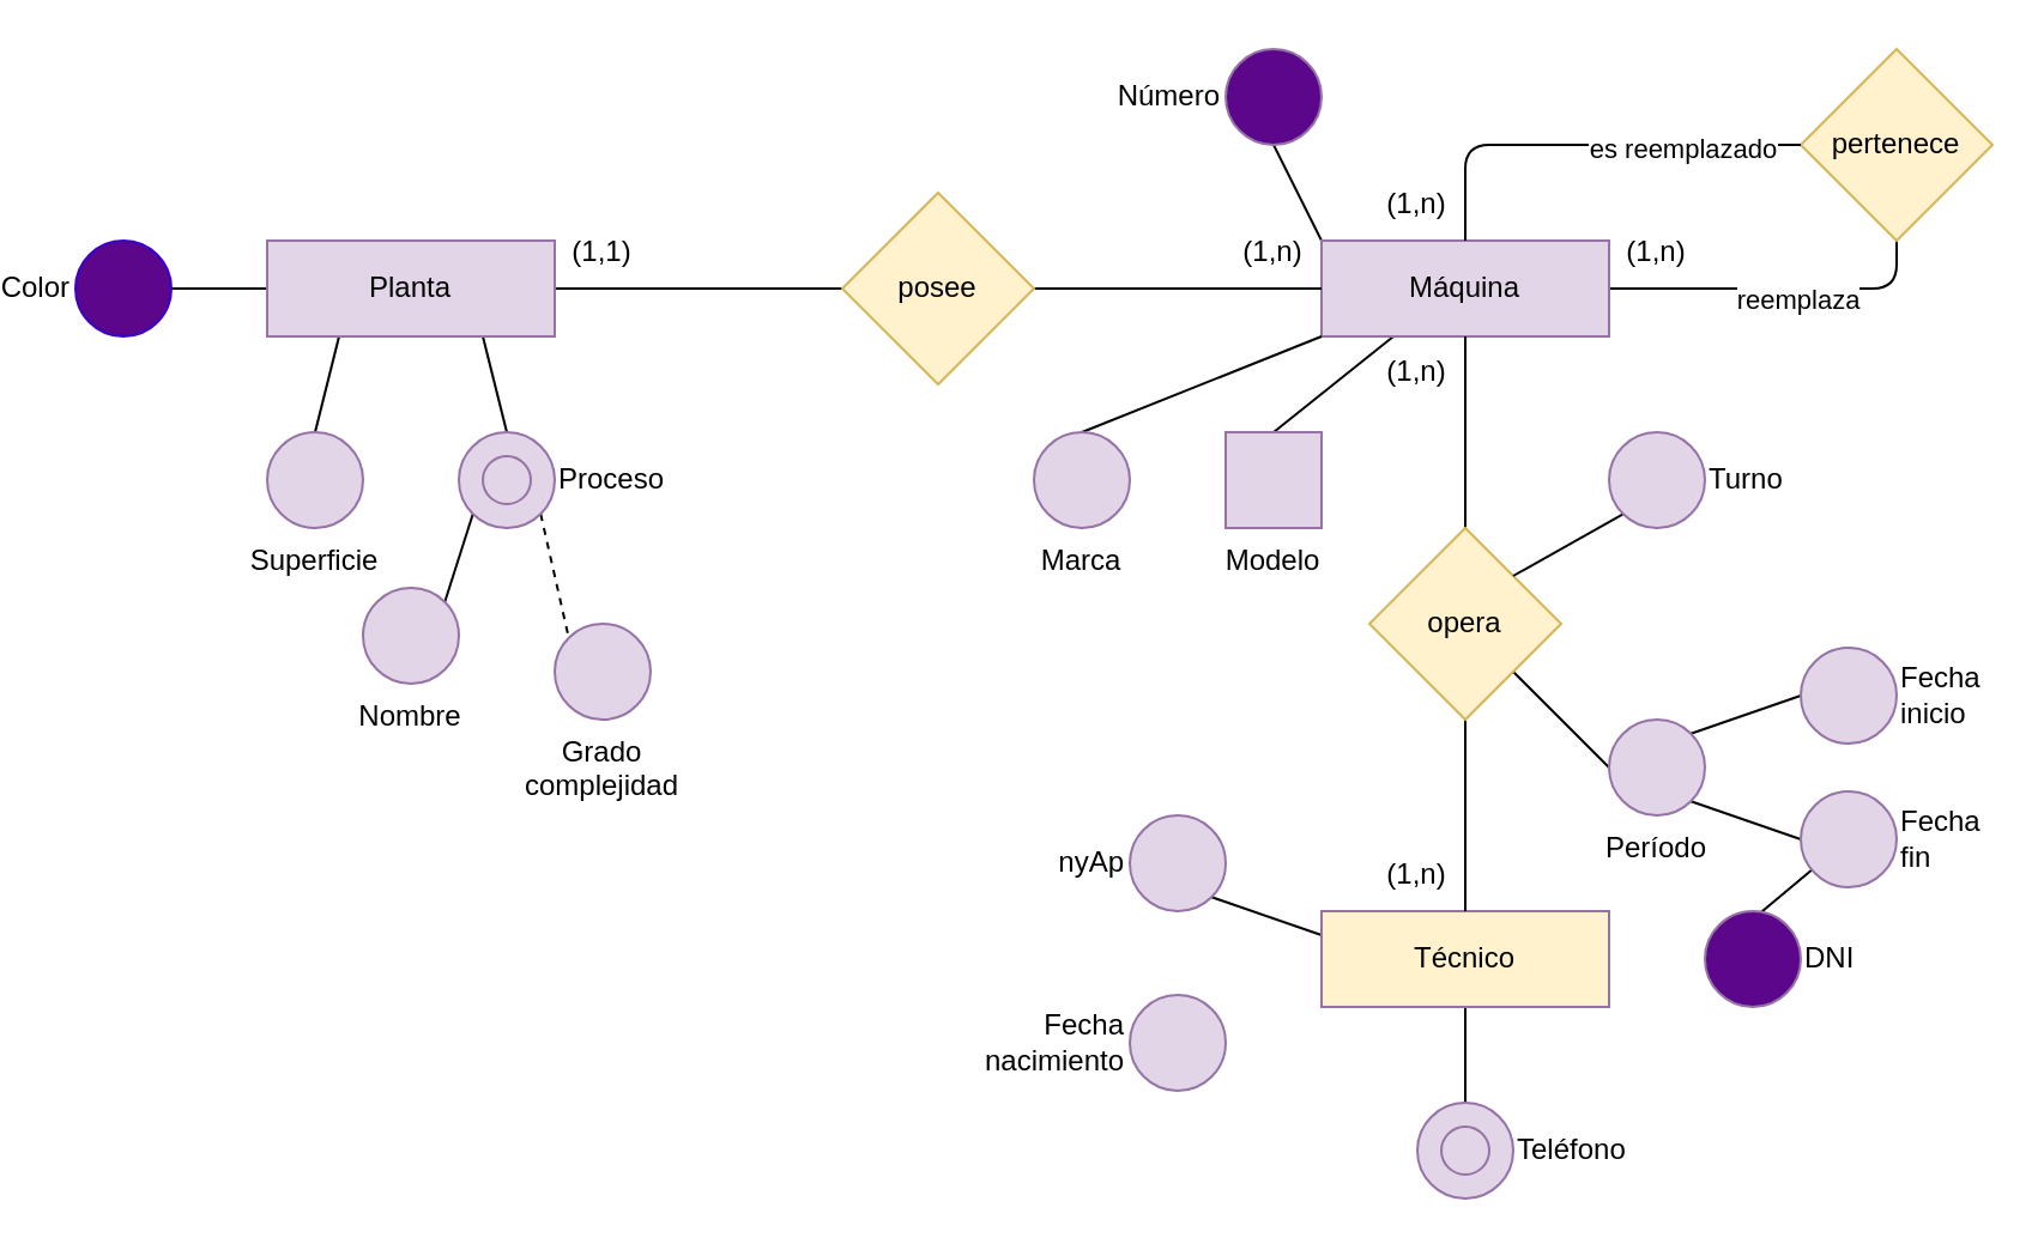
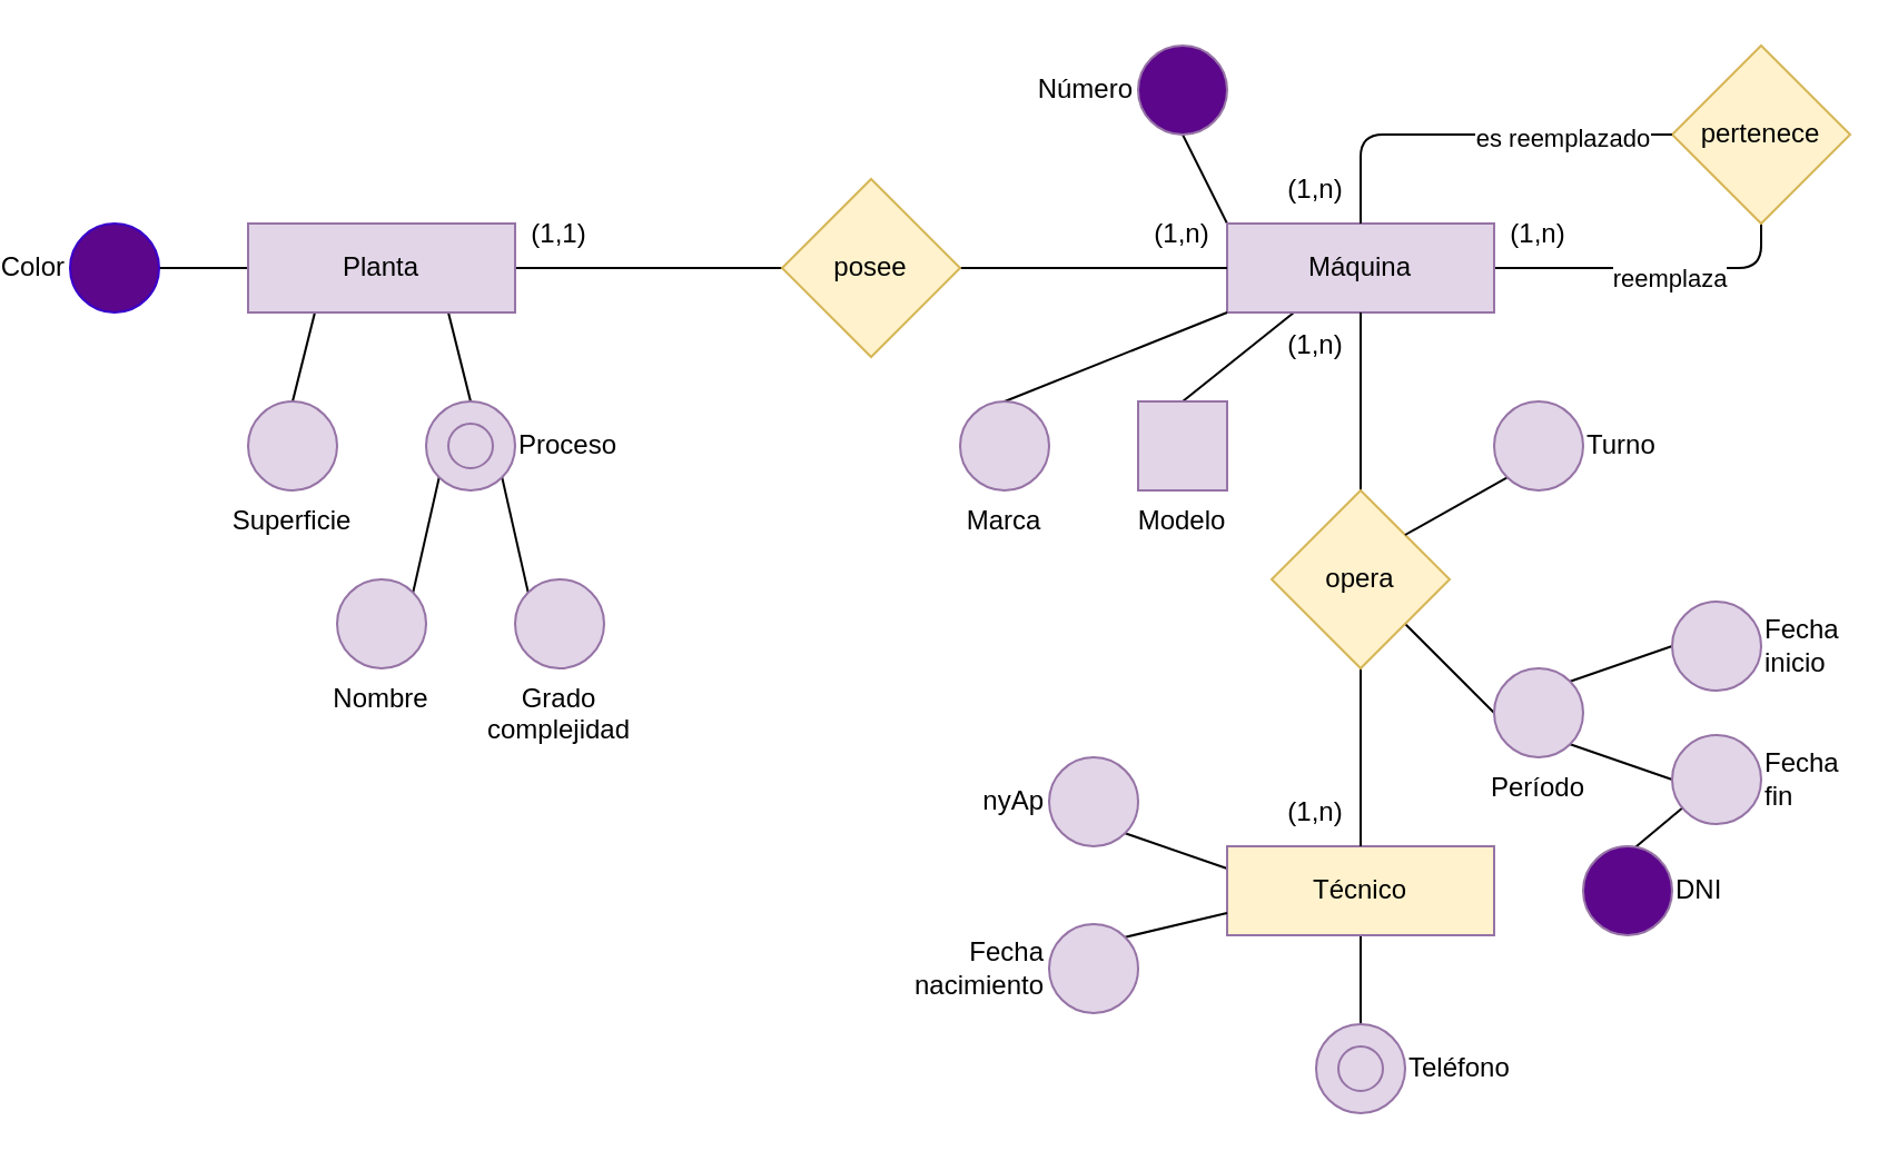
- <mxCell id="35" style="edgeStyle=none;html=1;exitX=0;exitY=1;exitDx=0;exitDy=0;entryX=1;entryY=0;entryDx=0;entryDy=0;endArrow=none;endFill=0;dashed=1;" edge="1" parent="1" source="36" target="39"><mxGeometry relative="1" as="geometry" /></mxCell>
+ <mxCell id="35" style="edgeStyle=none;html=1;exitX=0;exitY=1;exitDx=0;exitDy=0;entryX=1;entryY=0;entryDx=0;entryDy=0;endArrow=none;endFill=0;" edge="1" parent="1" source="36" target="39"><mxGeometry relative="1" as="geometry" /></mxCell>
- <mxCell id="38" value="Nombre" style="ellipse;whiteSpace=wrap;html=1;aspect=fixed;fillColor=#e1d5e7;strokeColor=#9673a6;verticalAlign=top;labelPosition=center;verticalLabelPosition=bottom;align=center;direction=north;" vertex="1" parent="1"><mxGeometry x="140" y="245" width="40" height="40" as="geometry" /></mxCell>
+ <mxCell id="38" value="Nombre" style="ellipse;whiteSpace=wrap;html=1;aspect=fixed;fillColor=#e1d5e7;strokeColor=#9673a6;verticalAlign=top;labelPosition=center;verticalLabelPosition=bottom;align=center;direction=north;" vertex="1" parent="1"><mxGeometry x="140" y="260" width="40" height="40" as="geometry" /></mxCell>
+ <mxCell id="28" style="edgeStyle=none;html=1;exitX=1;exitY=0;exitDx=0;exitDy=0;entryX=0;entryY=0.75;entryDx=0;entryDy=0;endArrow=none;endFill=0;" edge="1" parent="1" source="29" target="4"><mxGeometry relative="1" as="geometry" /></mxCell>
